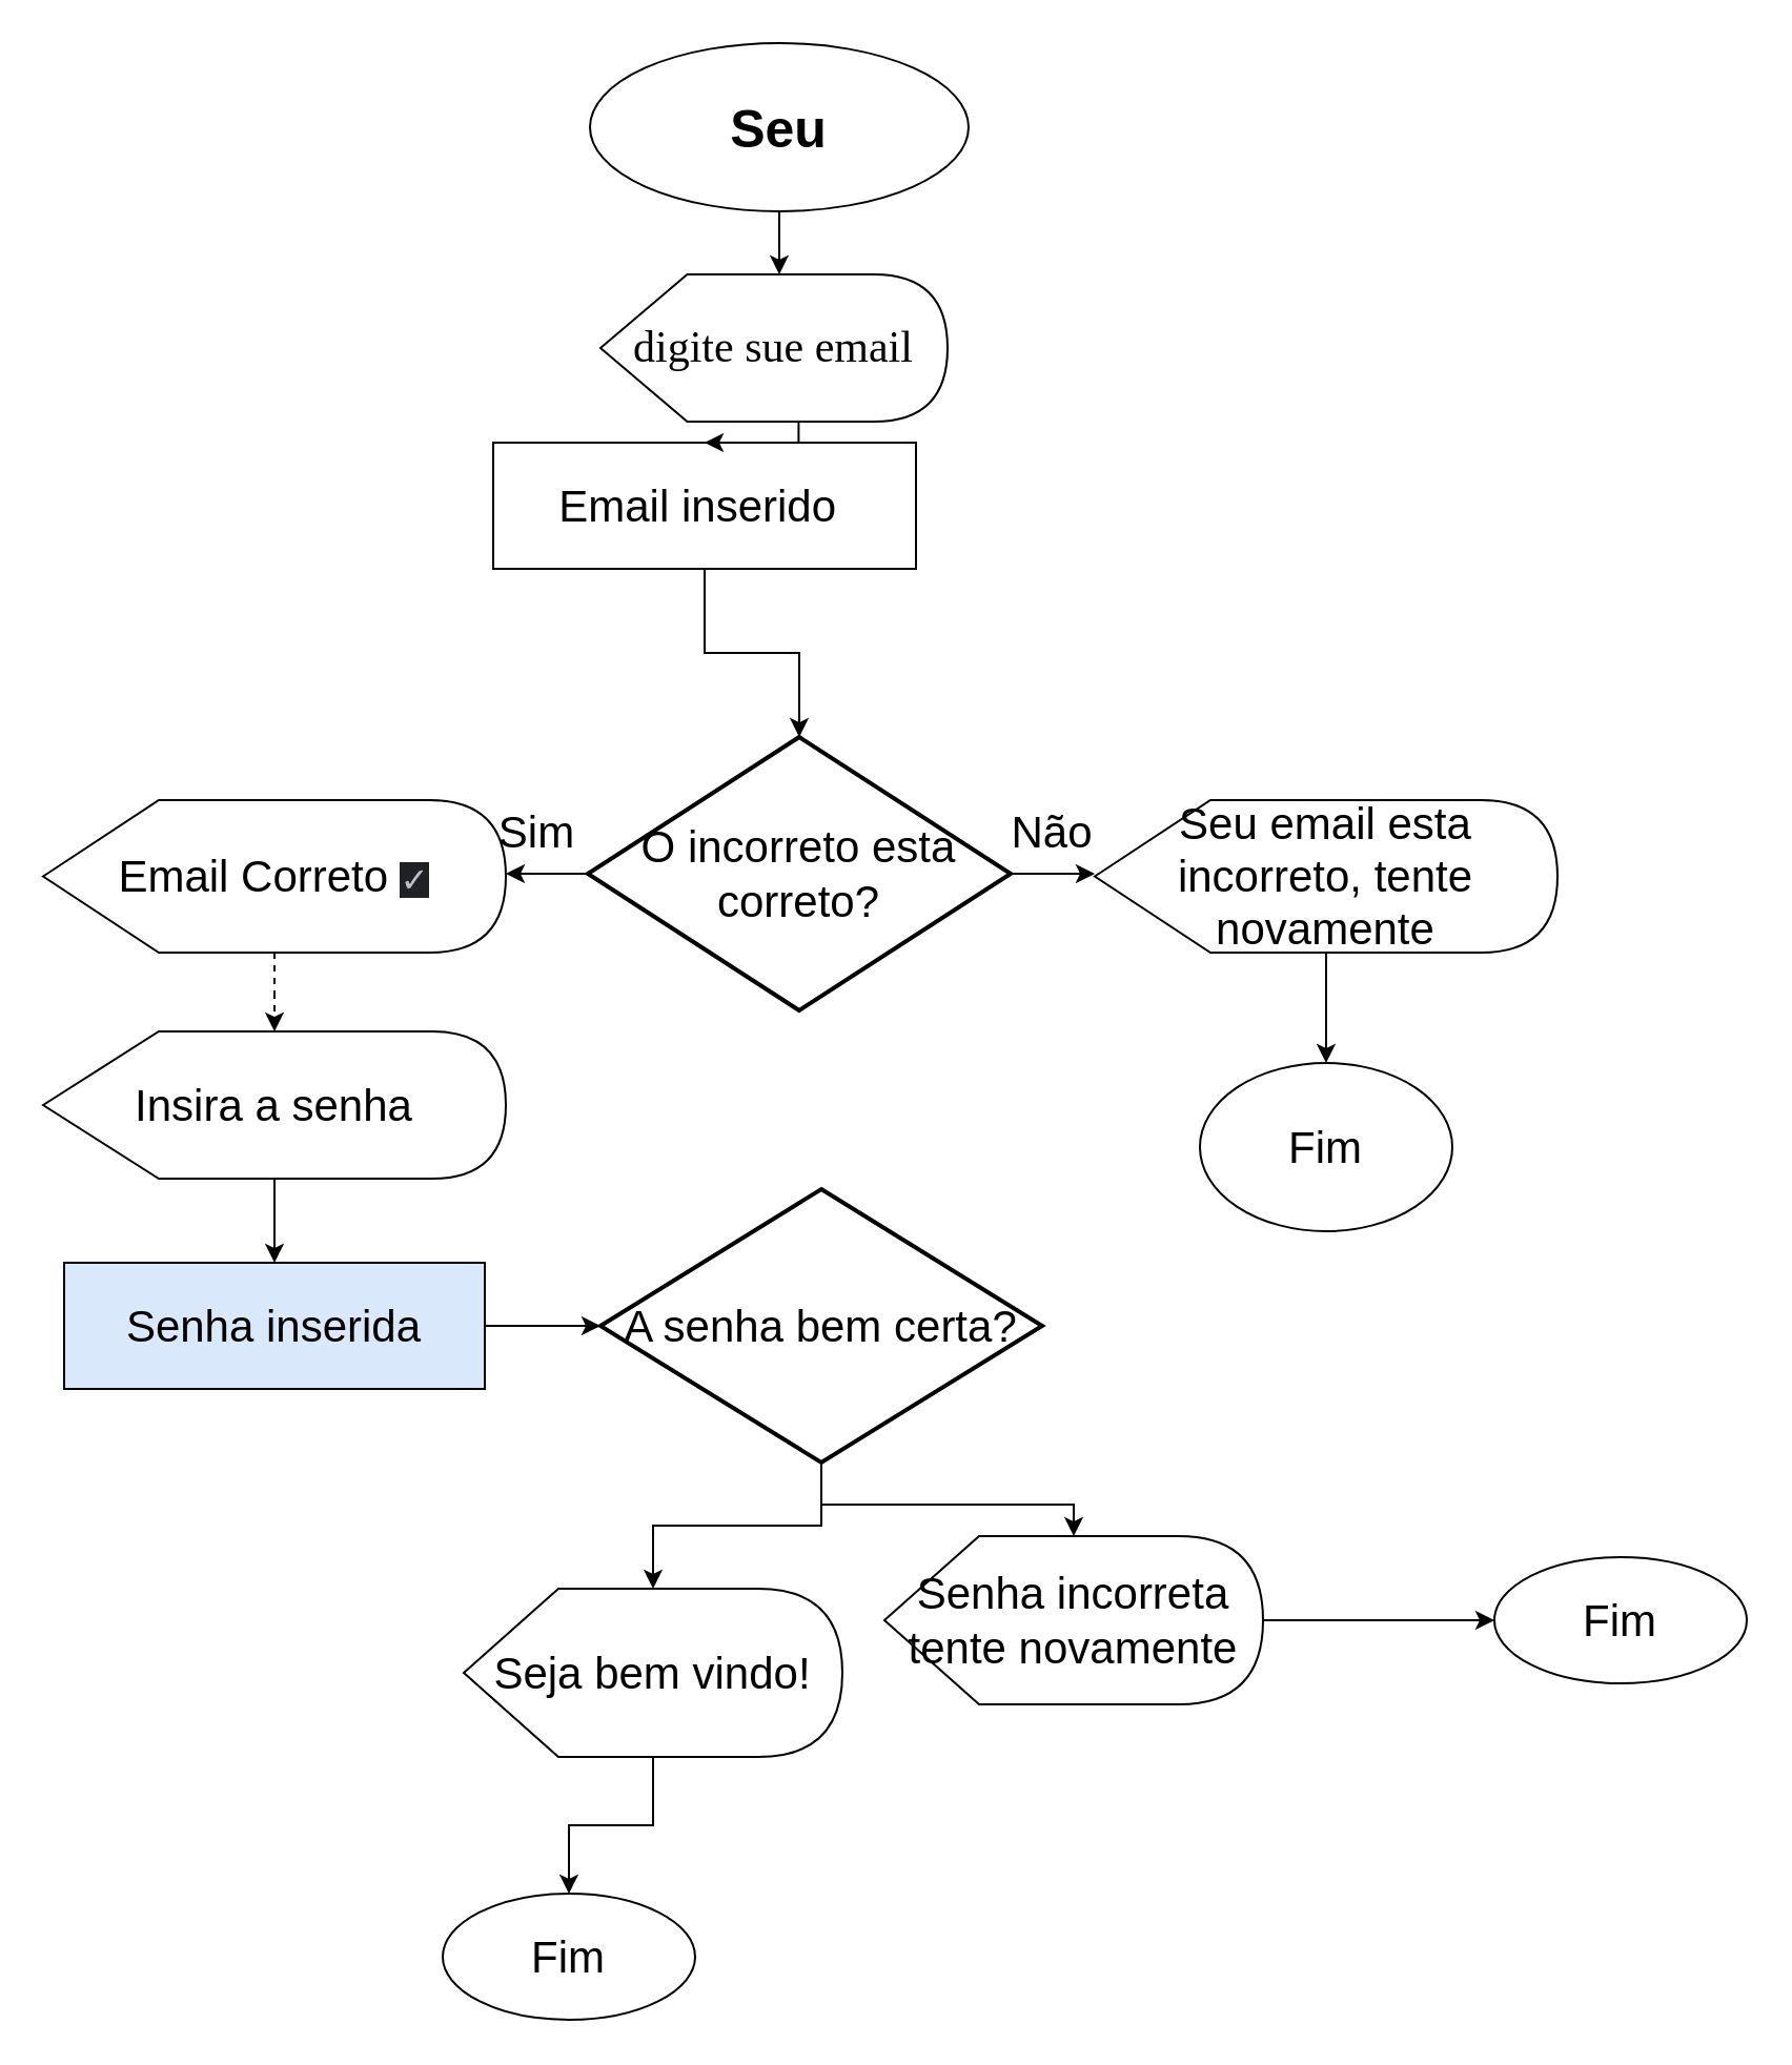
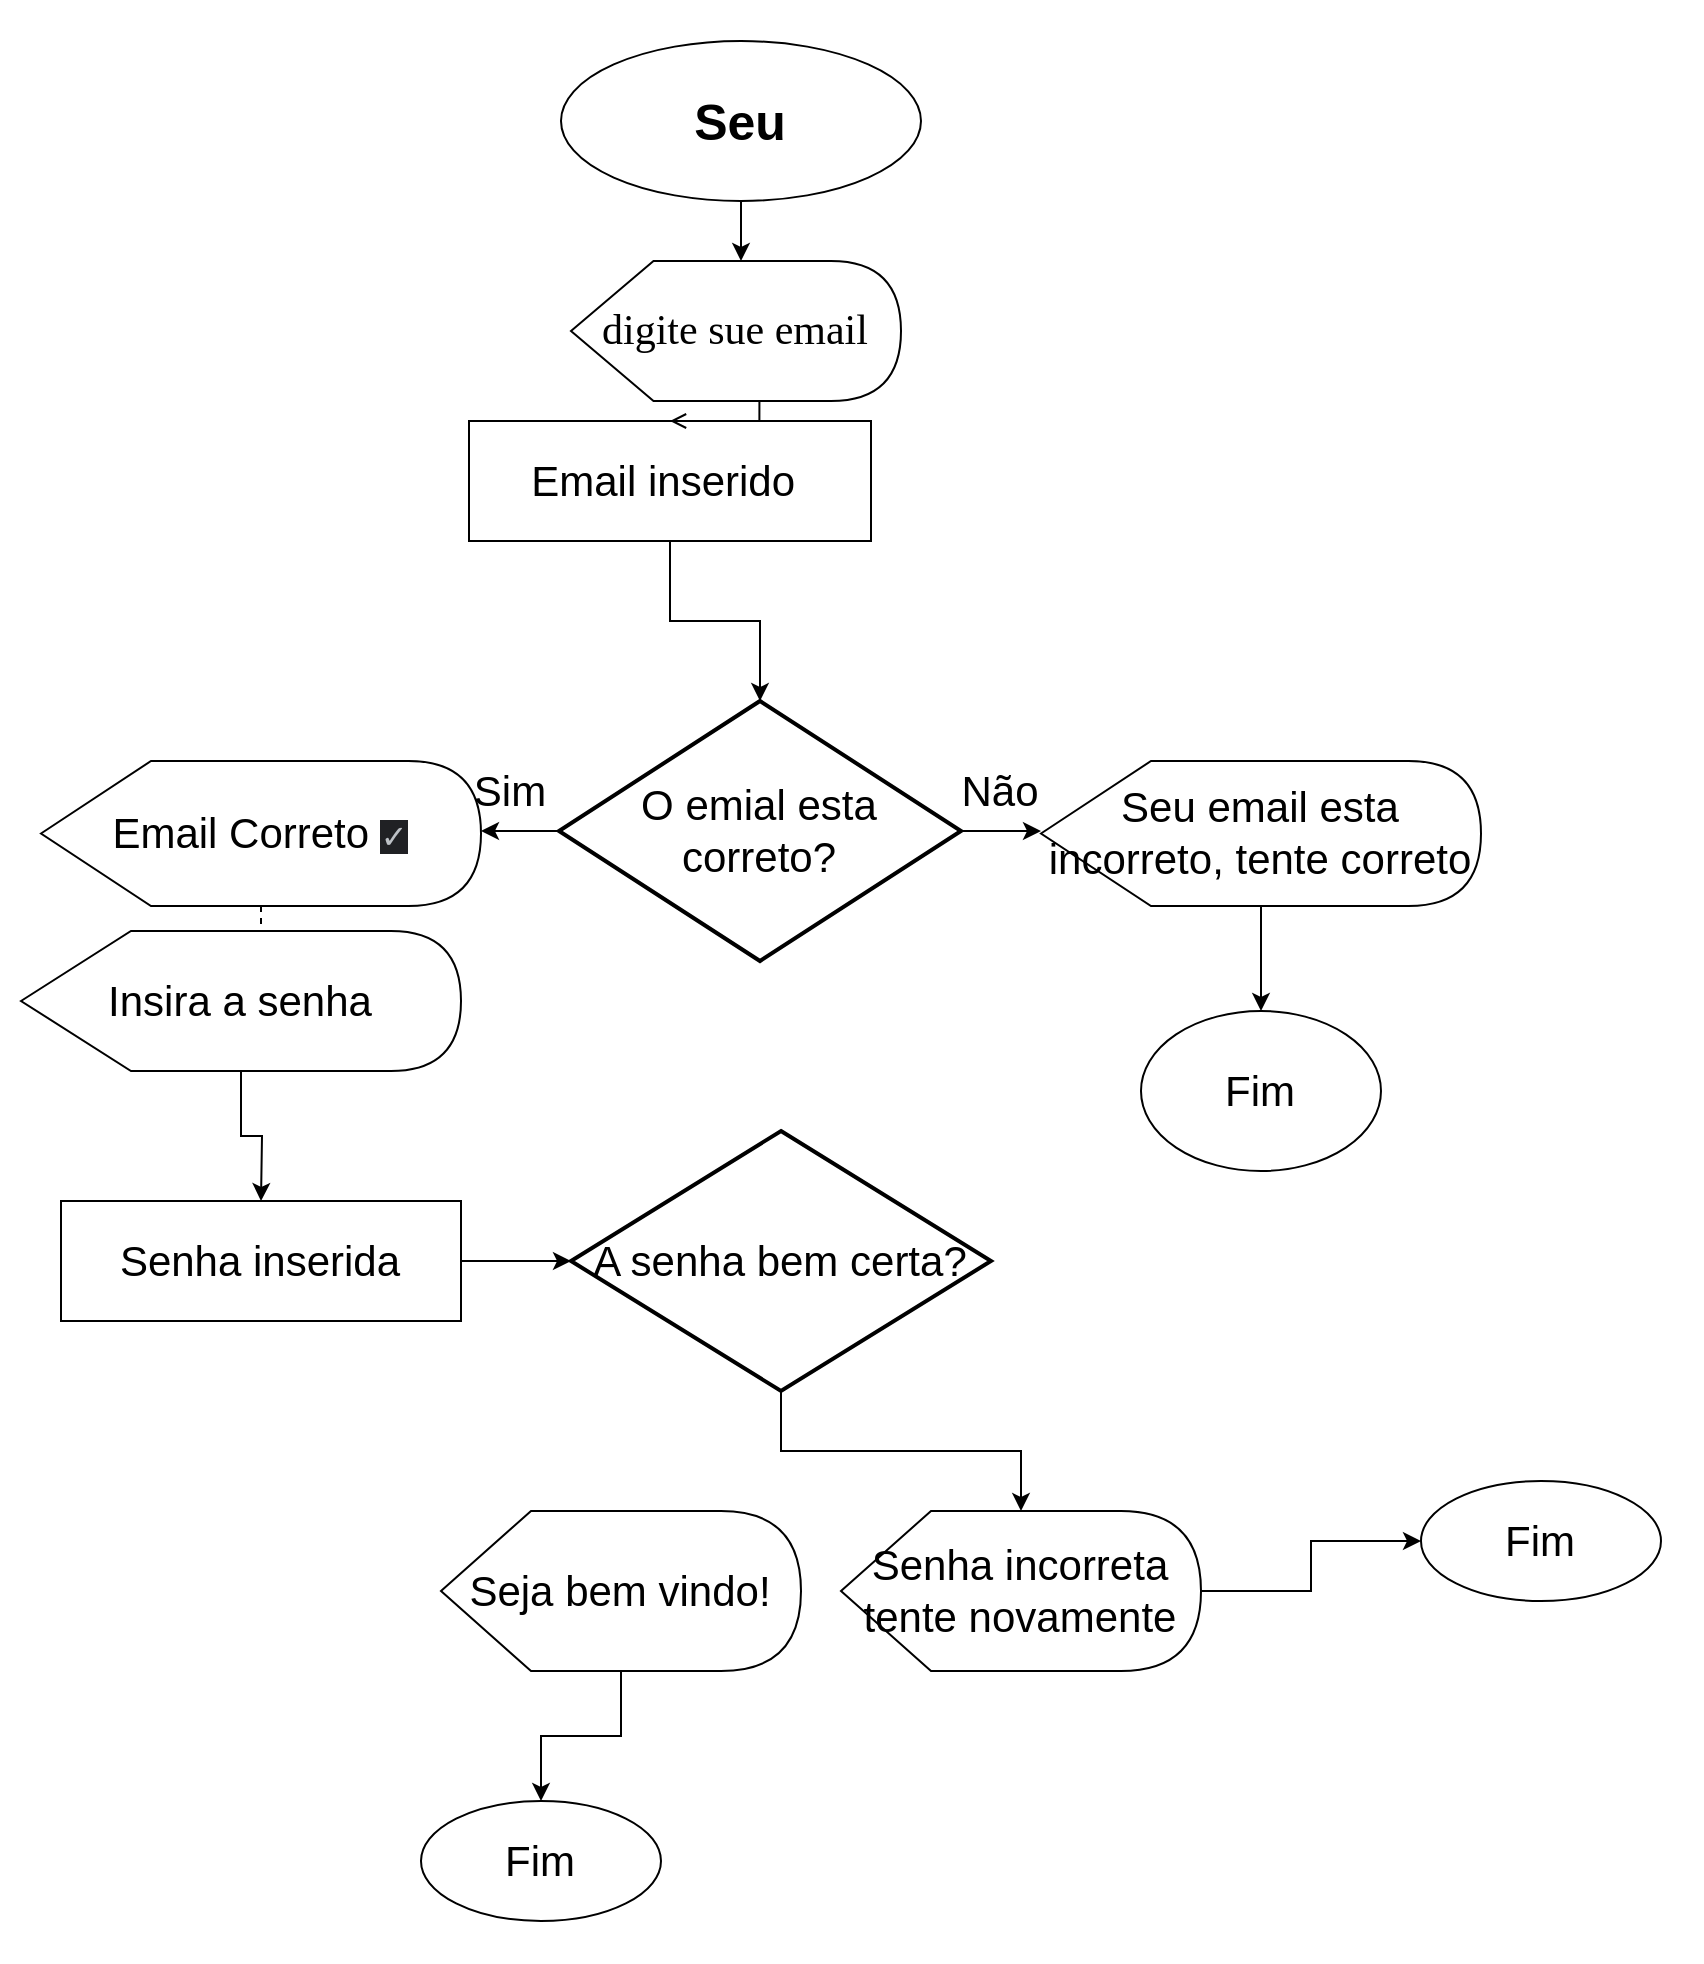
- <mxCell id="6" value="" style="endArrow=classic;html=1;rounded=0;fontFamily=Helvetica;fontSize=21;edgeStyle=orthogonalEdgeStyle;exitX=0.571;exitY=1;exitDx=0;exitDy=0;exitPerimeter=0;entryX=0.5;entryY=0;entryDx=0;entryDy=0;" parent="1" source="3" target="5" edge="1"><mxGeometry width="50" height="50" relative="1" as="geometry"><mxPoint x="340" y="250" as="sourcePoint" /><mxPoint x="380" y="230" as="targetPoint" /></mxGeometry></mxCell>
+ <mxCell id="6" value="" style="endArrow=open;html=1;rounded=0;fontFamily=Helvetica;fontSize=21;edgeStyle=orthogonalEdgeStyle;exitX=0.571;exitY=1;exitDx=0;exitDy=0;exitPerimeter=0;entryX=0.5;entryY=0;entryDx=0;entryDy=0;" parent="1" source="3" target="5" edge="1"><mxGeometry width="50" height="50" relative="1" as="geometry"><mxPoint x="340" y="250" as="sourcePoint" /><mxPoint x="380" y="230" as="targetPoint" /></mxGeometry></mxCell>
- <mxCell id="9" value="O incorreto esta correto?" style="strokeWidth=2;html=1;shape=mxgraph.flowchart.decision;whiteSpace=wrap;fontFamily=Helvetica;fontSize=21;" parent="1" vertex="1"><mxGeometry x="279" y="350" width="201" height="130" as="geometry" /></mxCell>
+ <mxCell id="9" value="O emial esta correto?" style="strokeWidth=2;html=1;shape=mxgraph.flowchart.decision;whiteSpace=wrap;fontFamily=Helvetica;fontSize=21;" parent="1" vertex="1"><mxGeometry x="279" y="350" width="201" height="130" as="geometry" /></mxCell>
- <mxCell id="14" value="Seu email esta incorreto, tente novamente" style="shape=display;whiteSpace=wrap;html=1;fontFamily=Helvetica;fontSize=21;" parent="1" vertex="1"><mxGeometry x="520" y="380" width="220" height="72.5" as="geometry" /></mxCell>
+ <mxCell id="14" value="Seu email esta incorreto, tente correto" style="shape=display;whiteSpace=wrap;html=1;fontFamily=Helvetica;fontSize=21;" parent="1" vertex="1"><mxGeometry x="520" y="380" width="220" height="72.5" as="geometry" /></mxCell>
- <mxCell id="19" value="Insira a senha" style="shape=display;whiteSpace=wrap;html=1;fontFamily=Helvetica;fontSize=21;" parent="1" vertex="1"><mxGeometry x="20" y="490" width="220" height="70" as="geometry" /></mxCell>
+ <mxCell id="19" value="Insira a senha" style="shape=display;whiteSpace=wrap;html=1;fontFamily=Helvetica;fontSize=21;" parent="1" vertex="1"><mxGeometry x="10" y="465" width="220" height="70" as="geometry" /></mxCell>
- <mxCell id="21" value="Senha inserida" style="rounded=0;whiteSpace=wrap;html=1;fontFamily=Helvetica;fontSize=21;fillColor=#dae8fc;" parent="1" vertex="1"><mxGeometry x="30" y="600" width="200" height="60" as="geometry" /></mxCell>
+ <mxCell id="21" value="Senha inserida" style="rounded=0;whiteSpace=wrap;html=1;fontFamily=Helvetica;fontSize=21;" parent="1" vertex="1"><mxGeometry x="30" y="600" width="200" height="60" as="geometry" /></mxCell>
- <mxCell id="22" style="edgeStyle=orthogonalEdgeStyle;rounded=0;orthogonalLoop=1;jettySize=auto;html=1;fontFamily=Helvetica;fontSize=21;" parent="1" source="24" target="28" edge="1"><mxGeometry relative="1" as="geometry"><mxPoint x="360" y="730" as="targetPoint" /></mxGeometry></mxCell>
- <mxCell id="26" value="Senha incorreta tente novamente" style="shape=display;whiteSpace=wrap;html=1;fontFamily=Helvetica;fontSize=21;" parent="1" vertex="1"><mxGeometry x="420" y="730" width="180" height="80" as="geometry" /></mxCell>
+ <mxCell id="26" value="Senha incorreta tente novamente" style="shape=display;whiteSpace=wrap;html=1;fontFamily=Helvetica;fontSize=21;" parent="1" vertex="1"><mxGeometry x="420" y="755" width="180" height="80" as="geometry" /></mxCell>
